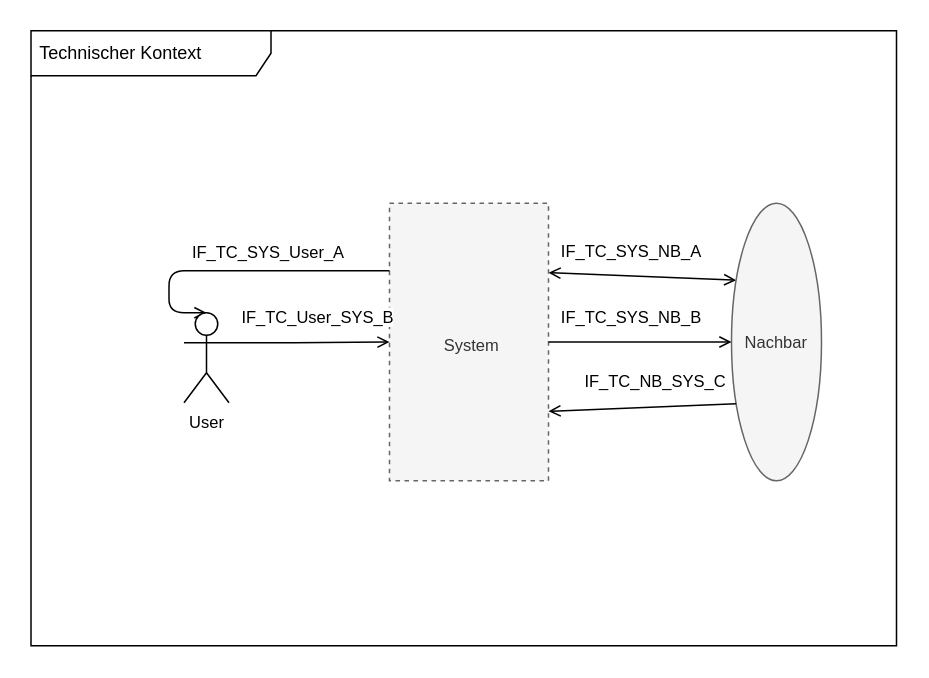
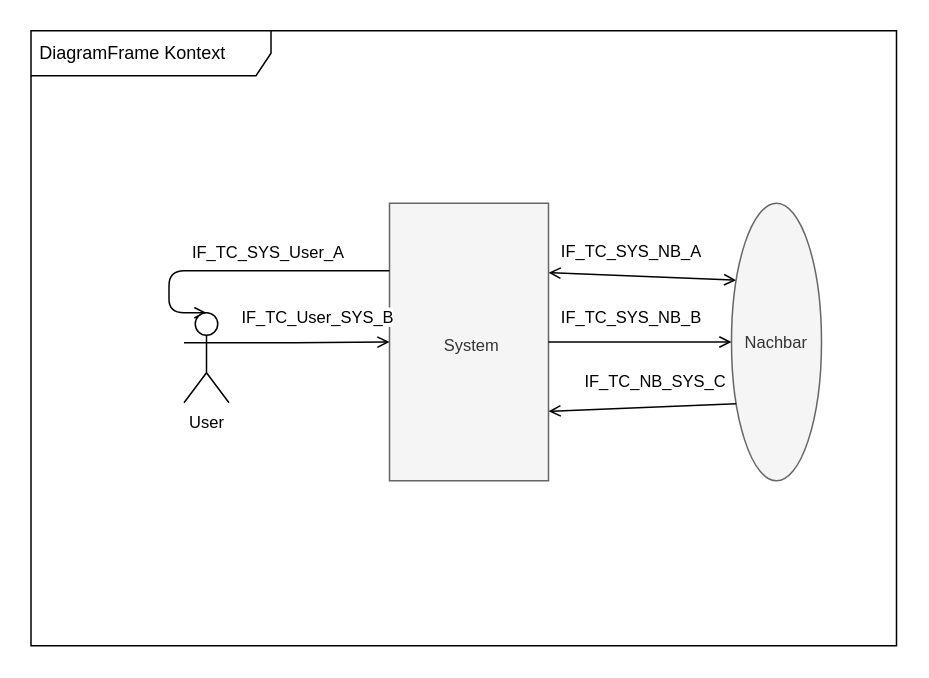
- <mxCell id="2" value="Technischer Kontext" style="shape=umlFrame;whiteSpace=wrap;html=1;pointerEvents=0;recursiveResize=0;container=1;collapsible=0;width=160;fillColor=none;align=left;spacingLeft=4;" parent="1" vertex="1"><mxGeometry x="20" width="577" height="410" as="geometry" y="20" /></mxCell>
+ <mxCell id="2" value="DiagramFrame Kontext" style="shape=umlFrame;whiteSpace=wrap;html=1;pointerEvents=0;recursiveResize=0;container=1;collapsible=0;width=160;fillColor=none;align=left;spacingLeft=4;" parent="1" vertex="1"><mxGeometry x="20" width="577" height="410" as="geometry" y="20" /></mxCell>
- <mxCell id="6" value="System" style="rounded=0;whiteSpace=wrap;html=1;fillColor=#f5f5f5;container=1;collapsible=0;recursiveResize=0;align=center;verticalAlign=middle;spacingLeft=4;spacingTop=4;strokeColor=#666666;fontFamily=Helvetica;fontSize=11;fontColor=#333333;labelBackgroundColor=none;dashed=1;" vertex="1" parent="3"><mxGeometry x="259" y="135" width="106" height="185" as="geometry" /></mxCell>
+ <mxCell id="6" value="System" style="rounded=0;whiteSpace=wrap;html=1;fillColor=#f5f5f5;container=1;collapsible=0;recursiveResize=0;align=center;verticalAlign=middle;spacingLeft=4;spacingTop=4;strokeColor=#666666;fontFamily=Helvetica;fontSize=11;fontColor=#333333;labelBackgroundColor=none;" vertex="1" parent="3"><mxGeometry x="259" y="135" width="106" height="185" as="geometry" /></mxCell>
